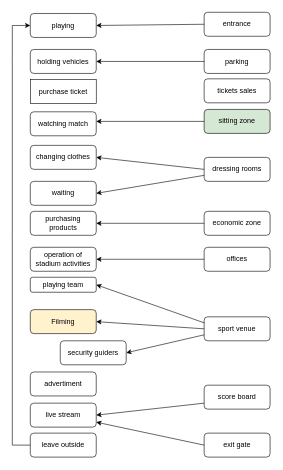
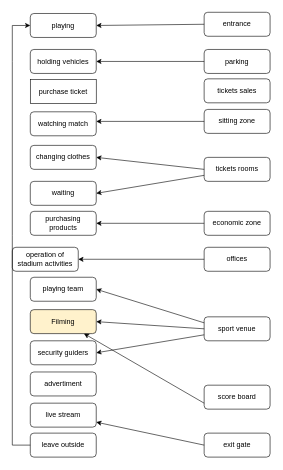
- <mxCell id="18" value="sitting zone" style="rounded=1;whiteSpace=wrap;html=1;fillColor=#d5e8d4;" vertex="1" parent="1"><mxGeometry x="340" y="182" width="110" height="40" as="geometry" /></mxCell>
+ <mxCell id="18" value="sitting zone" style="rounded=1;whiteSpace=wrap;html=1;" vertex="1" parent="1"><mxGeometry x="340" y="182" width="110" height="40" as="geometry" /></mxCell>
- <mxCell id="17" value="dressing rooms" style="rounded=1;whiteSpace=wrap;html=1;" vertex="1" parent="1"><mxGeometry x="340" y="262" width="110" height="40" as="geometry" /></mxCell>
+ <mxCell id="17" value="tickets rooms" style="rounded=1;whiteSpace=wrap;html=1;" vertex="1" parent="1"><mxGeometry x="340" y="262" width="110" height="40" as="geometry" /></mxCell>
- <mxCell id="9" value="operation of stadium activities" style="rounded=1;whiteSpace=wrap;html=1;" vertex="1" parent="1"><mxGeometry x="50" y="412" width="110" height="40" as="geometry" /></mxCell>
+ <mxCell id="9" value="operation of stadium activities" style="rounded=1;whiteSpace=wrap;html=1;" vertex="1" parent="1"><mxGeometry x="20" y="412" width="110" height="40" as="geometry" /></mxCell>
- <mxCell id="10" value="playing team" style="rounded=1;whiteSpace=wrap;html=1;" vertex="1" parent="1"><mxGeometry x="50" y="462" width="110" height="25" as="geometry" /></mxCell>
+ <mxCell id="10" value="playing team" style="rounded=1;whiteSpace=wrap;html=1;" vertex="1" parent="1"><mxGeometry x="50" y="462" width="110" height="40" as="geometry" /></mxCell>
- <mxCell id="12" value="security guiders" style="rounded=1;whiteSpace=wrap;html=1;" vertex="1" parent="1"><mxGeometry x="100" y="568" width="110" height="40" as="geometry" /></mxCell>
+ <mxCell id="12" value="security guiders" style="rounded=1;whiteSpace=wrap;html=1;" vertex="1" parent="1"><mxGeometry x="50" y="568" width="110" height="40" as="geometry" /></mxCell>
- <mxCell id="27" value="" style="endArrow=classic;html=1;rounded=0;exitX=0;exitY=0.75;exitDx=0;exitDy=0;entryX=1;entryY=0.5;entryDx=0;entryDy=0;" edge="1" parent="1" source="21" target="14"><mxGeometry width="50" height="50" relative="1" as="geometry"><mxPoint x="340" y="662" as="sourcePoint" /><mxPoint x="390" y="612" as="targetPoint" /></mxGeometry></mxCell>
+ <mxCell id="27" value="" style="endArrow=classic;html=1;rounded=0;exitX=0;exitY=0.75;exitDx=0;exitDy=0;" edge="1" parent="1" source="21" target="11"><mxGeometry width="50" height="50" relative="1" as="geometry"><mxPoint x="340" y="662" as="sourcePoint" /><mxPoint x="390" y="612" as="targetPoint" /></mxGeometry></mxCell>
